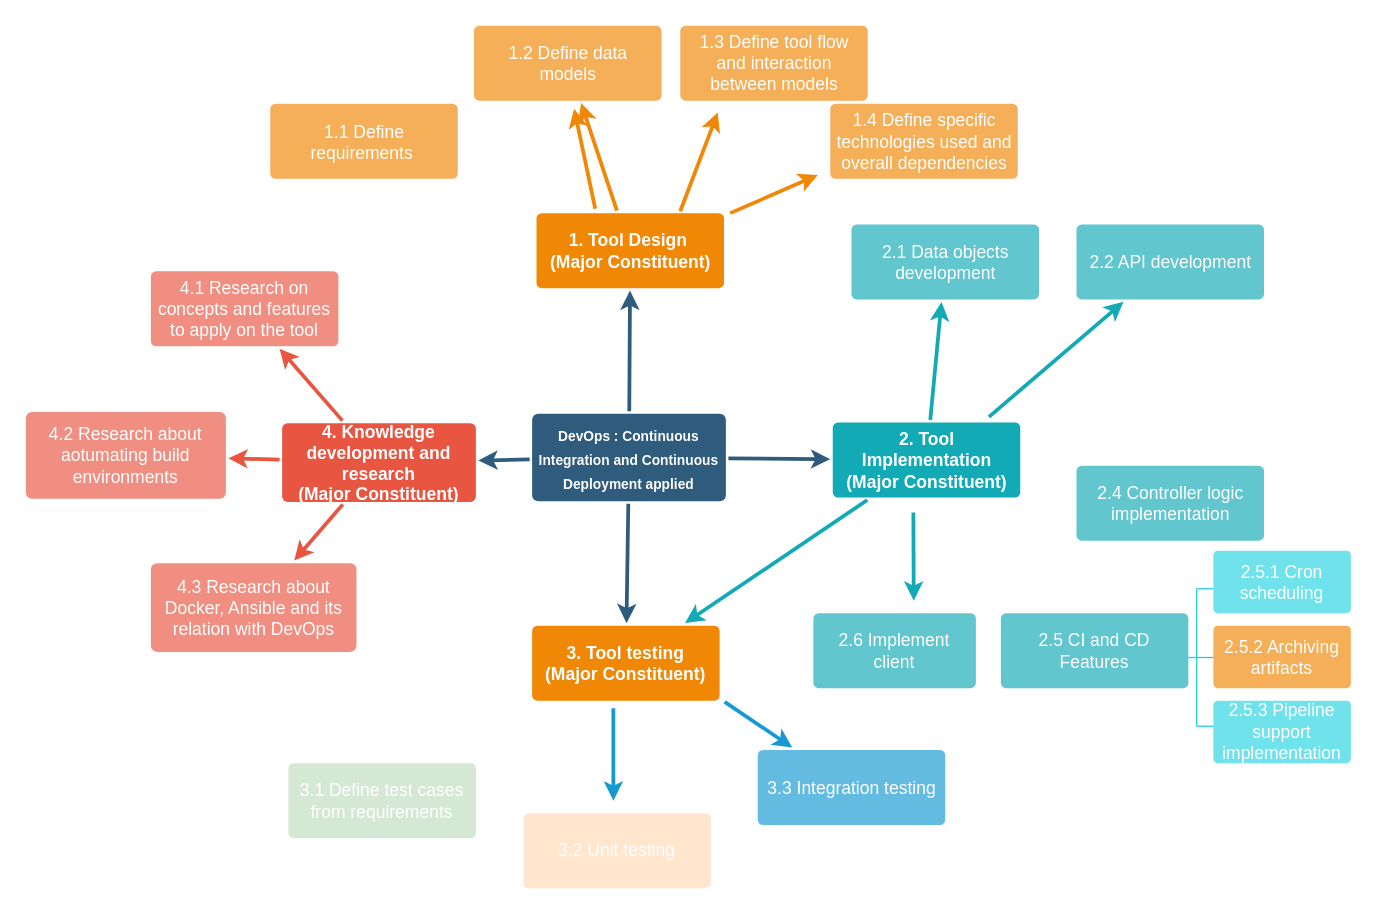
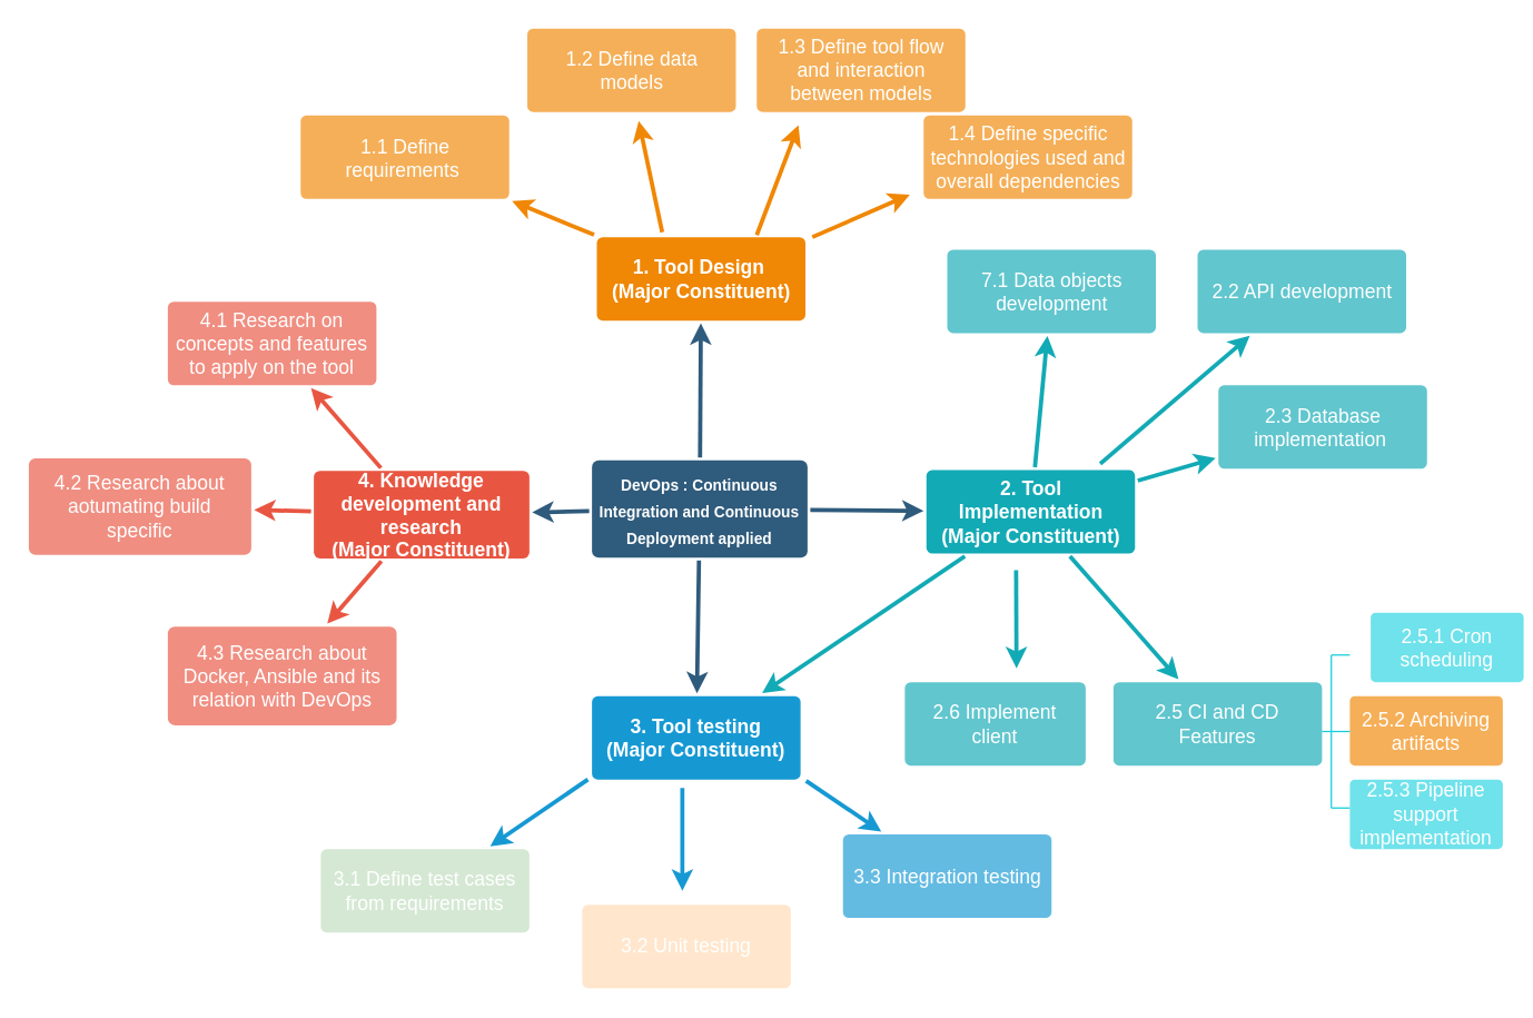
- <mxCell id="24" value="" style="edgeStyle=none;rounded=0;jumpStyle=none;html=1;shadow=0;labelBackgroundColor=none;startArrow=none;startFill=0;endArrow=classic;endFill=1;jettySize=auto;orthogonalLoop=1;strokeColor=#F08705;strokeWidth=3;fontFamily=Helvetica;fontSize=14;fontColor=#FFFFFF;spacing=5;" parent="1" source="19" target="22" edge="1"><mxGeometry relative="1" as="geometry" /></mxCell>
+ <mxCell id="24" value="" style="edgeStyle=none;rounded=0;jumpStyle=none;html=1;shadow=0;labelBackgroundColor=none;startArrow=none;startFill=0;endArrow=classic;endFill=1;jettySize=auto;orthogonalLoop=1;strokeColor=#F08705;strokeWidth=3;fontFamily=Helvetica;fontSize=14;fontColor=#FFFFFF;spacing=5;" parent="1" source="19" target="23" edge="1"><mxGeometry relative="1" as="geometry" /></mxCell>
- <mxCell id="32" value="2.1 Data objects development" style="rounded=1;whiteSpace=wrap;html=1;shadow=0;labelBackgroundColor=none;strokeColor=none;strokeWidth=3;fillColor=#61c6ce;fontFamily=Helvetica;fontSize=14;fontColor=#FFFFFF;align=center;spacing=5;fontStyle=0;arcSize=7;perimeterSpacing=2;" parent="1" vertex="1"><mxGeometry x="680.5" y="179" width="150" height="60" as="geometry" /></mxCell>
+ <mxCell id="32" value="7.1 Data objects development" style="rounded=1;whiteSpace=wrap;html=1;shadow=0;labelBackgroundColor=none;strokeColor=none;strokeWidth=3;fillColor=#61c6ce;fontFamily=Helvetica;fontSize=14;fontColor=#FFFFFF;align=center;spacing=5;fontStyle=0;arcSize=7;perimeterSpacing=2;" parent="1" vertex="1"><mxGeometry x="680.5" y="179" width="150" height="60" as="geometry" /></mxCell>
+ <mxCell id="30" value="2.3 Database implementation&amp;nbsp;" style="rounded=1;whiteSpace=wrap;html=1;shadow=0;labelBackgroundColor=none;strokeColor=none;strokeWidth=3;fillColor=#61c6ce;fontFamily=Helvetica;fontSize=14;fontColor=#FFFFFF;align=center;spacing=5;fontStyle=0;arcSize=7;perimeterSpacing=2;" parent="1" vertex="1"><mxGeometry x="875.5" y="276.5" width="150" height="60" as="geometry" /></mxCell>
+ <mxCell id="31" value="" style="edgeStyle=none;rounded=1;jumpStyle=none;html=1;shadow=0;labelBackgroundColor=none;startArrow=none;startFill=0;jettySize=auto;orthogonalLoop=1;strokeColor=#12AAB5;strokeWidth=3;fontFamily=Helvetica;fontSize=14;fontColor=#FFFFFF;spacing=5;fontStyle=1;fillColor=#b0e3e6;" parent="1" source="25" target="30" edge="1"><mxGeometry relative="1" as="geometry" /></mxCell>
- <mxCell id="12" value="4.2 Research about aotumating build environments" style="rounded=1;whiteSpace=wrap;html=1;shadow=0;labelBackgroundColor=none;strokeColor=none;strokeWidth=3;fillColor=#f08e81;fontFamily=Helvetica;fontSize=14;fontColor=#FFFFFF;align=center;spacing=5;fontStyle=0;arcSize=7;perimeterSpacing=2;" parent="1" vertex="1"><mxGeometry x="20" y="329" width="160" height="69.5" as="geometry" /></mxCell>
+ <mxCell id="12" value="4.2 Research about aotumating build specific" style="rounded=1;whiteSpace=wrap;html=1;shadow=0;labelBackgroundColor=none;strokeColor=none;strokeWidth=3;fillColor=#f08e81;fontFamily=Helvetica;fontSize=14;fontColor=#FFFFFF;align=center;spacing=5;fontStyle=0;arcSize=7;perimeterSpacing=2;" parent="1" vertex="1"><mxGeometry x="20" y="329" width="160" height="69.5" as="geometry" /></mxCell>
- <mxCell id="28" value="2.4 Controller logic implementation" style="rounded=1;whiteSpace=wrap;html=1;shadow=0;labelBackgroundColor=none;strokeColor=none;strokeWidth=3;fillColor=#61c6ce;fontFamily=Helvetica;fontSize=14;fontColor=#FFFFFF;align=center;spacing=5;fontStyle=0;arcSize=7;perimeterSpacing=2;" parent="1" vertex="1"><mxGeometry x="860.5" y="372" width="150" height="60" as="geometry" /></mxCell>
+ <mxCell id="27" value="" style="edgeStyle=none;rounded=1;jumpStyle=none;html=1;shadow=0;labelBackgroundColor=none;startArrow=none;startFill=0;jettySize=auto;orthogonalLoop=1;strokeColor=#12AAB5;strokeWidth=3;fontFamily=Helvetica;fontSize=14;fontColor=#FFFFFF;spacing=5;fontStyle=1;fillColor=#b0e3e6;" parent="1" source="25" target="26" edge="1"><mxGeometry relative="1" as="geometry" /></mxCell>
- <mxCell id="37" value="2.5.1 Cron scheduling" style="rounded=1;whiteSpace=wrap;html=1;shadow=0;labelBackgroundColor=none;strokeColor=none;strokeWidth=3;fillColor=#6FE2EB;fontFamily=Helvetica;fontSize=14;fontColor=#FFFFFF;align=center;spacing=5;fontStyle=0;arcSize=7;perimeterSpacing=2;" parent="1" vertex="1"><mxGeometry x="970" y="440" width="110" height="50" as="geometry" /></mxCell>
+ <mxCell id="37" value="2.5.1 Cron scheduling" style="rounded=1;whiteSpace=wrap;html=1;shadow=0;labelBackgroundColor=none;strokeColor=none;strokeWidth=3;fillColor=#6FE2EB;fontFamily=Helvetica;fontSize=14;fontColor=#FFFFFF;align=center;spacing=5;fontStyle=0;arcSize=7;perimeterSpacing=2;" parent="1" vertex="1"><mxGeometry x="985" y="440" width="110" height="50" as="geometry" /></mxCell>
- <mxCell id="16" value="3. Tool testing&lt;br&gt;(Major Constituent)" style="rounded=1;whiteSpace=wrap;html=1;shadow=0;labelBackgroundColor=none;strokeColor=none;strokeWidth=3;fillColor=#f08705;fontFamily=Helvetica;fontSize=14;fontColor=#FFFFFF;align=center;spacing=5;fontStyle=1;arcSize=7;perimeterSpacing=2;" parent="1" vertex="1"><mxGeometry x="425" y="500" width="150" height="60" as="geometry" /></mxCell>
+ <mxCell id="16" value="3. Tool testing&lt;br&gt;(Major Constituent)" style="rounded=1;whiteSpace=wrap;html=1;shadow=0;labelBackgroundColor=none;strokeColor=none;strokeWidth=3;fillColor=#1699d3;fontFamily=Helvetica;fontSize=14;fontColor=#FFFFFF;align=center;spacing=5;fontStyle=1;arcSize=7;perimeterSpacing=2;" parent="1" vertex="1"><mxGeometry x="425" y="500" width="150" height="60" as="geometry" /></mxCell>
+ <mxCell id="14" value="" style="edgeStyle=none;rounded=0;jumpStyle=none;html=1;shadow=0;labelBackgroundColor=none;startArrow=none;startFill=0;endArrow=classic;endFill=1;jettySize=auto;orthogonalLoop=1;strokeColor=#1699D3;strokeWidth=3;fontFamily=Helvetica;fontSize=14;fontColor=#FFFFFF;spacing=5;exitX=-0.006;exitY=0.969;exitDx=0;exitDy=0;exitPerimeter=0;" parent="1" source="16" target="18" edge="1"><mxGeometry relative="1" as="geometry"><mxPoint x="425" y="570.3" as="sourcePoint" /></mxGeometry></mxCell>
